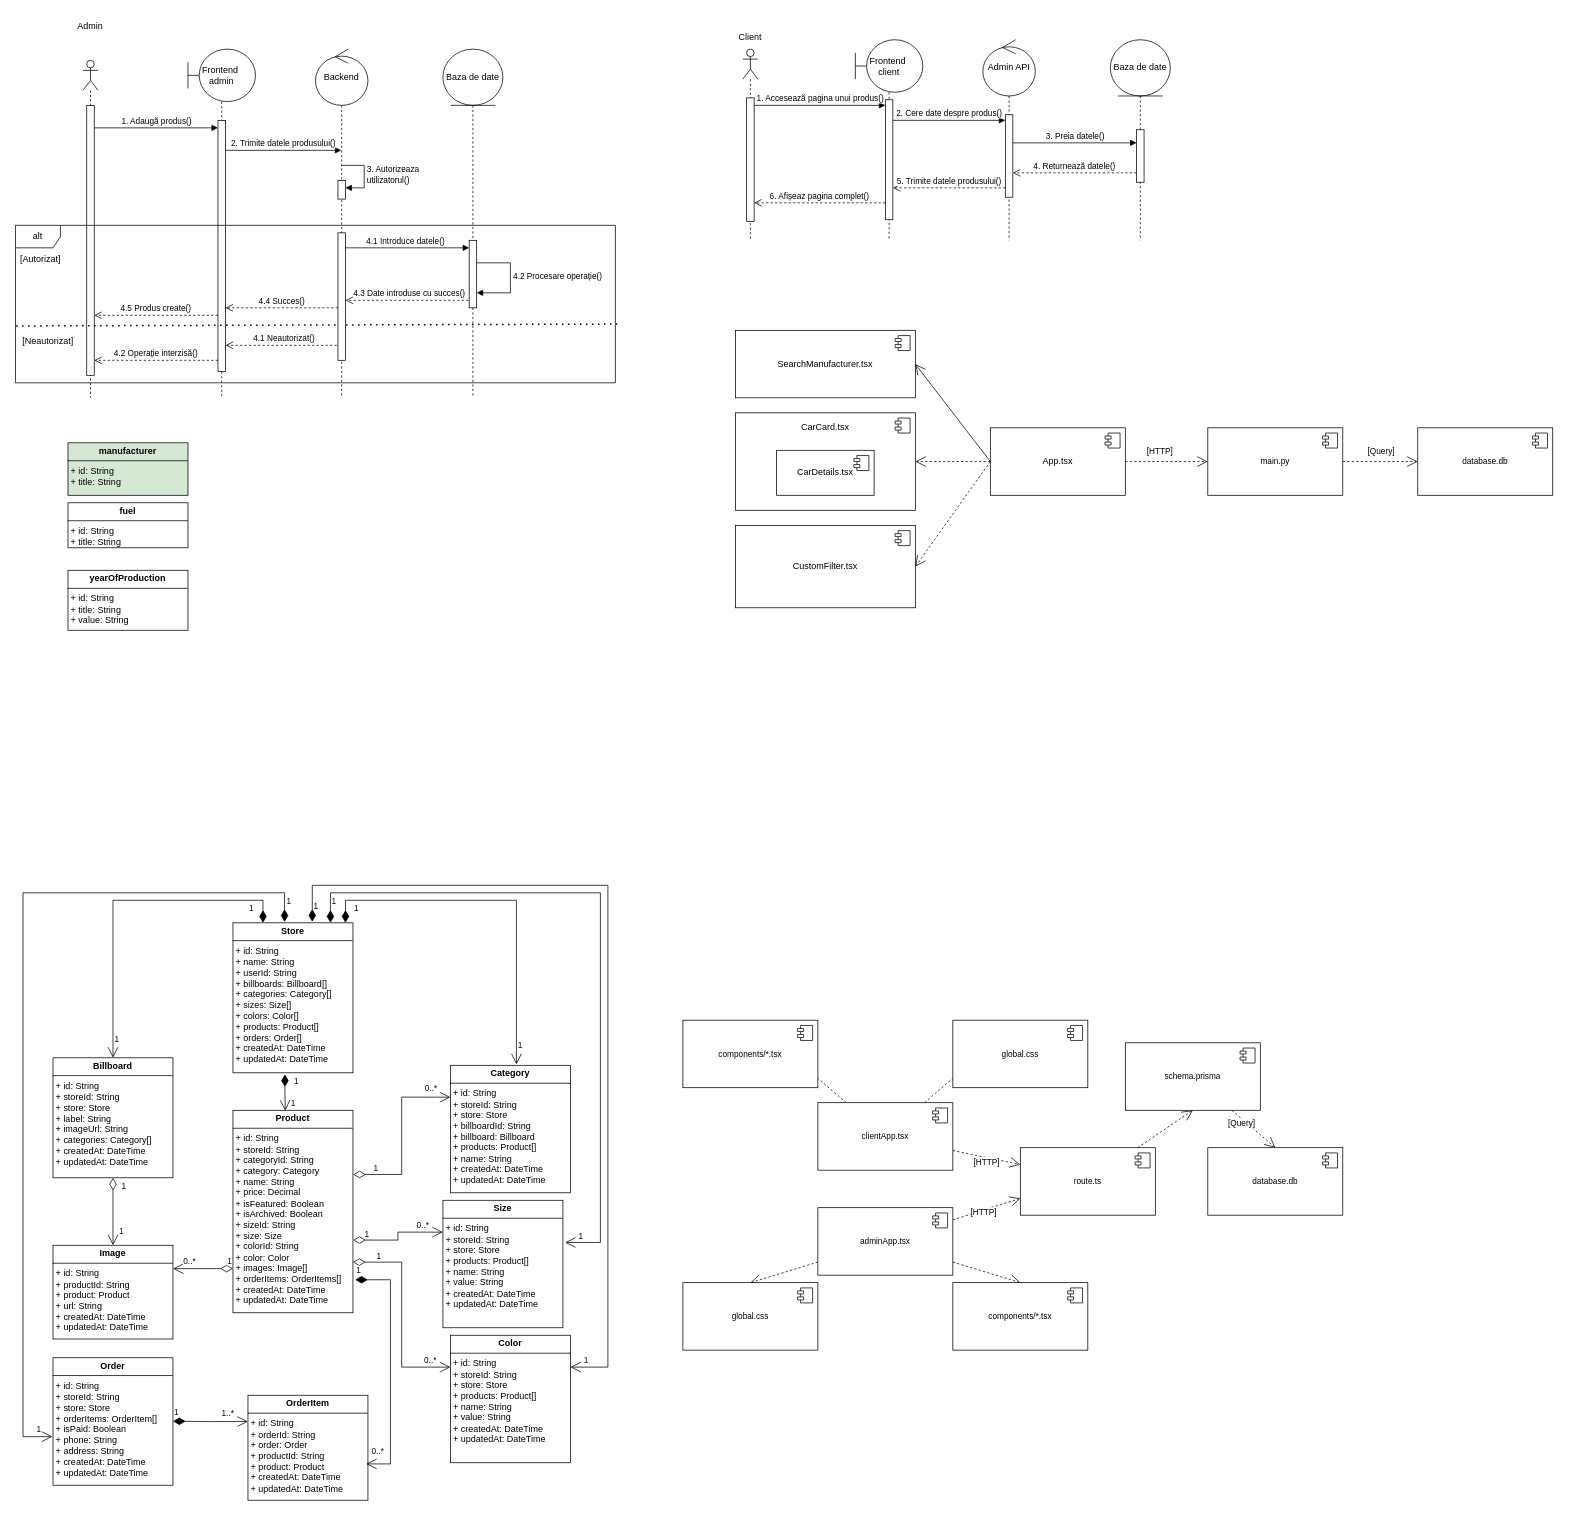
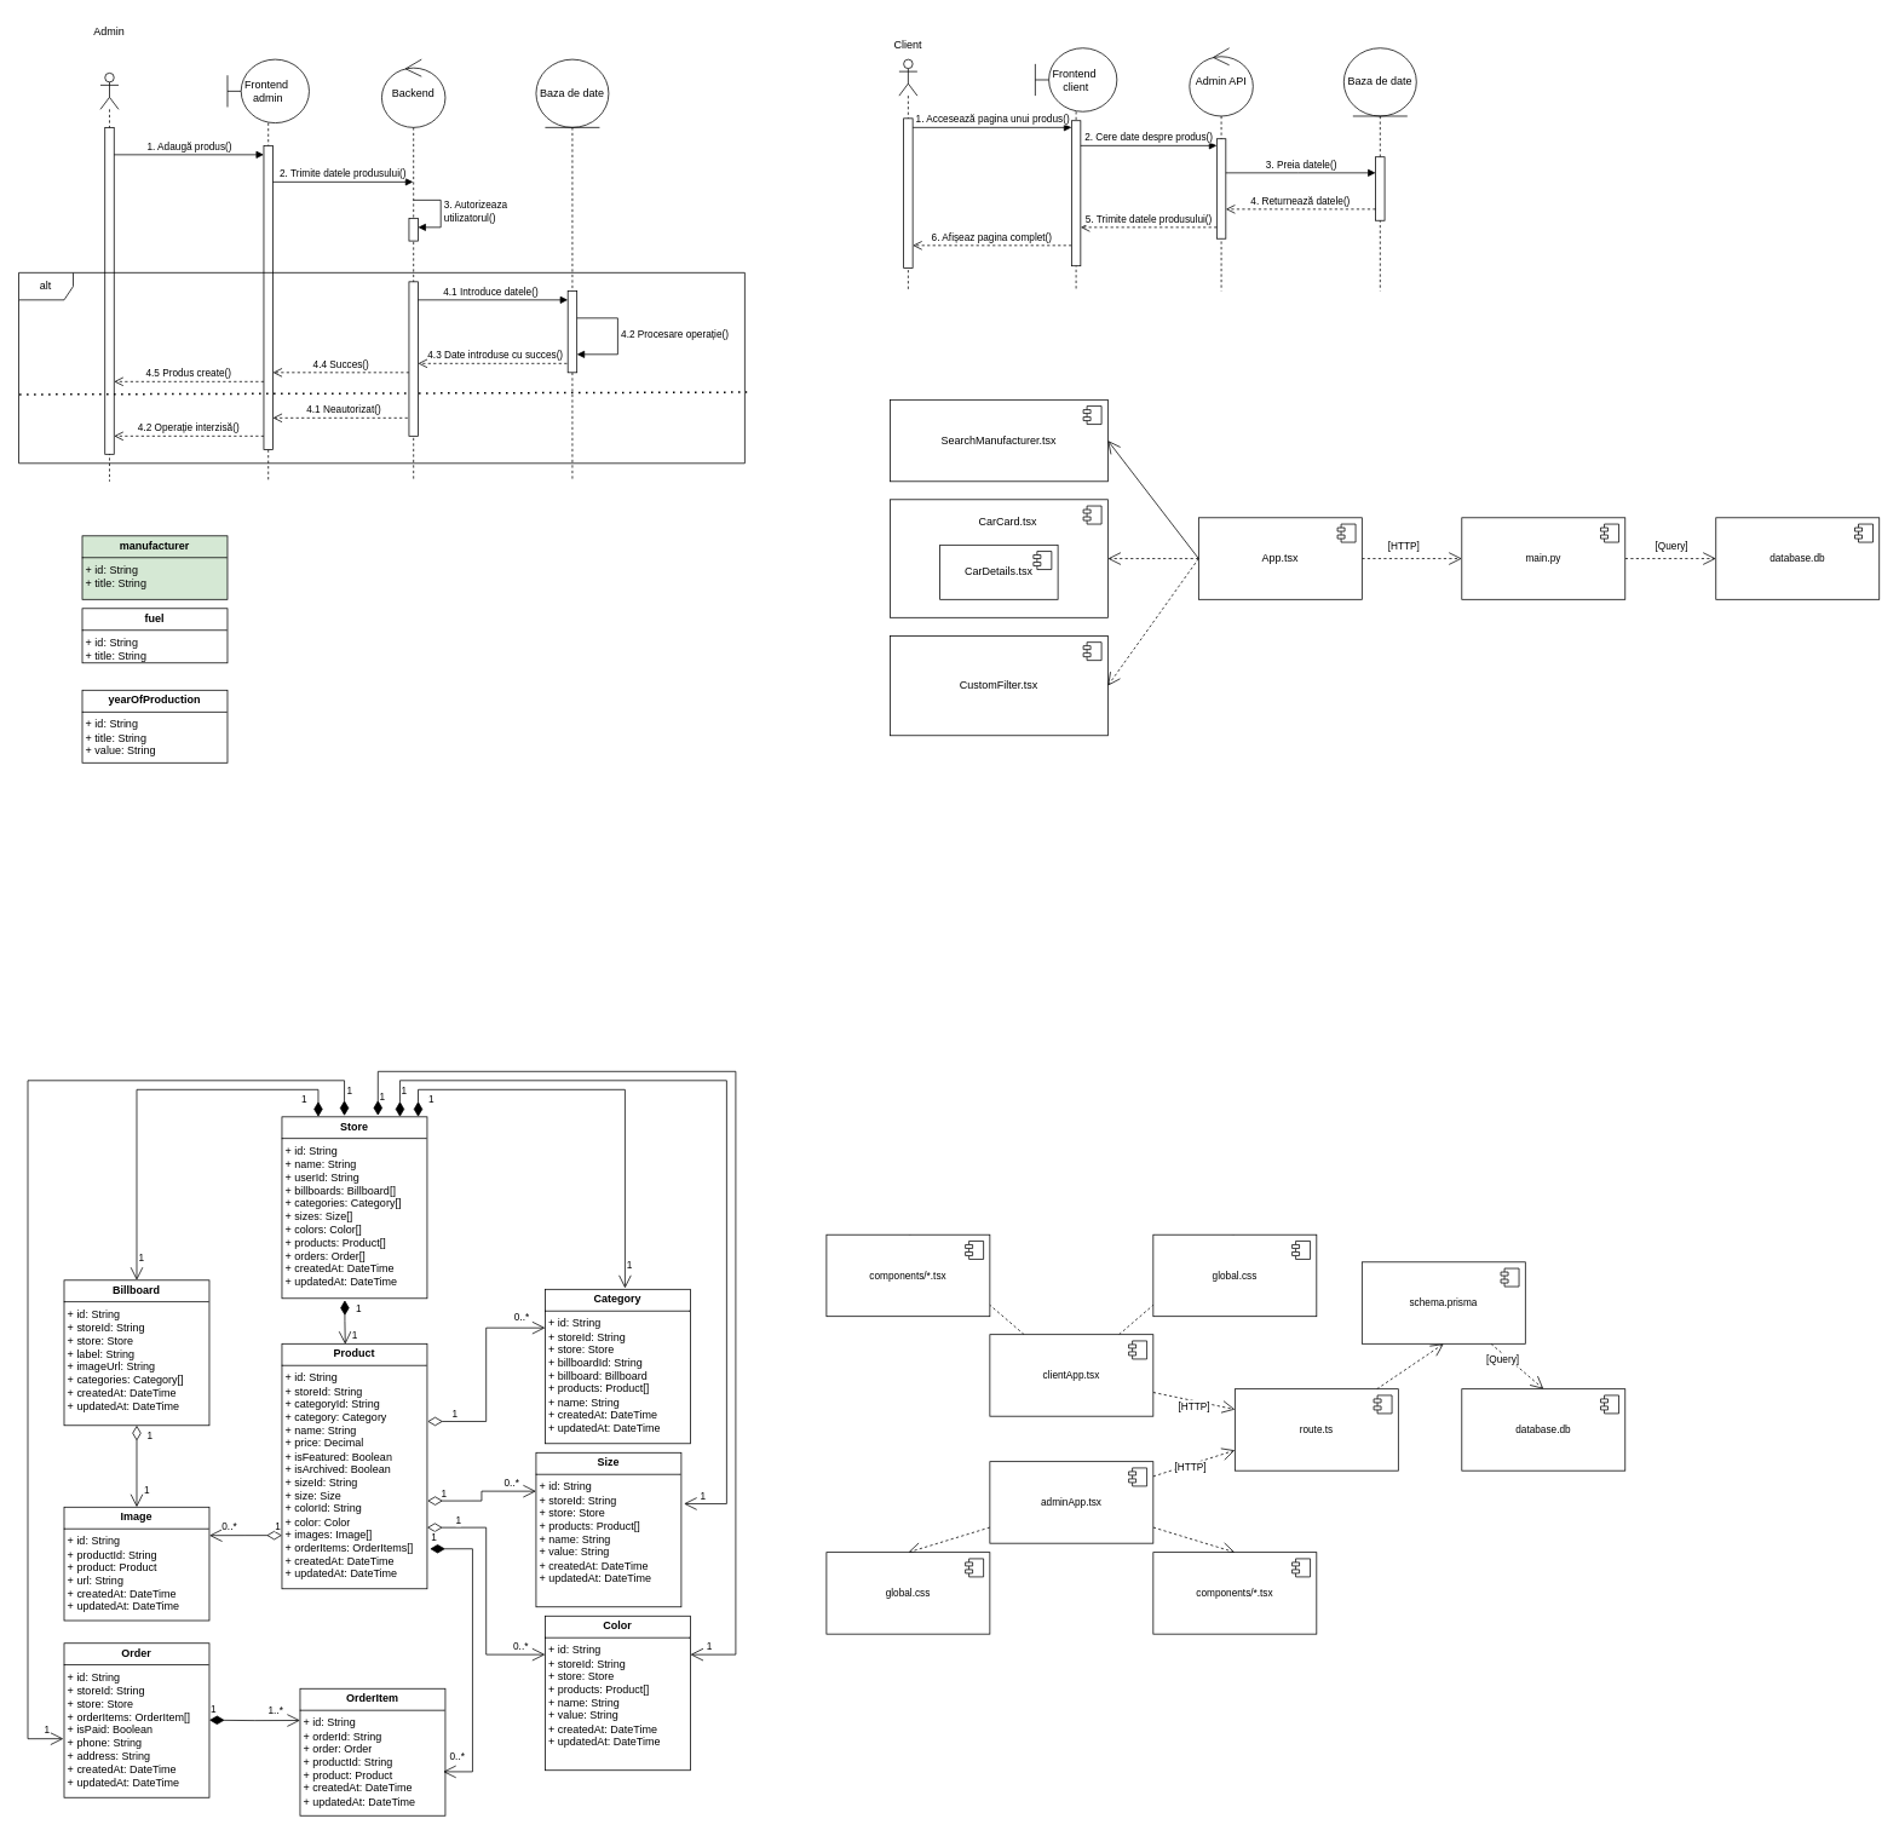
- <mxCell id="21" value="[Autorizat]" style="text;html=1;align=center;verticalAlign=middle;whiteSpace=wrap;rounded=0;" parent="19" vertex="1"><mxGeometry x="0.001" y="30" width="66.774" height="30" as="geometry" /></mxCell>
- <mxCell id="22" value="[Neautorizat]" style="text;html=1;align=center;verticalAlign=middle;whiteSpace=wrap;rounded=0;" parent="19" vertex="1"><mxGeometry x="10.001" y="140" width="66.774" height="30" as="geometry" /></mxCell>
- <mxCell id="87" value="CarCard.tsx" style="text;html=1;align=center;verticalAlign=middle;whiteSpace=wrap;rounded=0;" parent="82" vertex="1"><mxGeometry x="90" y="5" width="60" height="30" as="geometry" /></mxCell>
+ <mxCell id="87" value="CarCard.tsx" style="text;html=1;align=center;verticalAlign=middle;whiteSpace=wrap;rounded=0;" parent="82" vertex="1"><mxGeometry x="100" y="10" width="60" height="30" as="geometry" /></mxCell>
